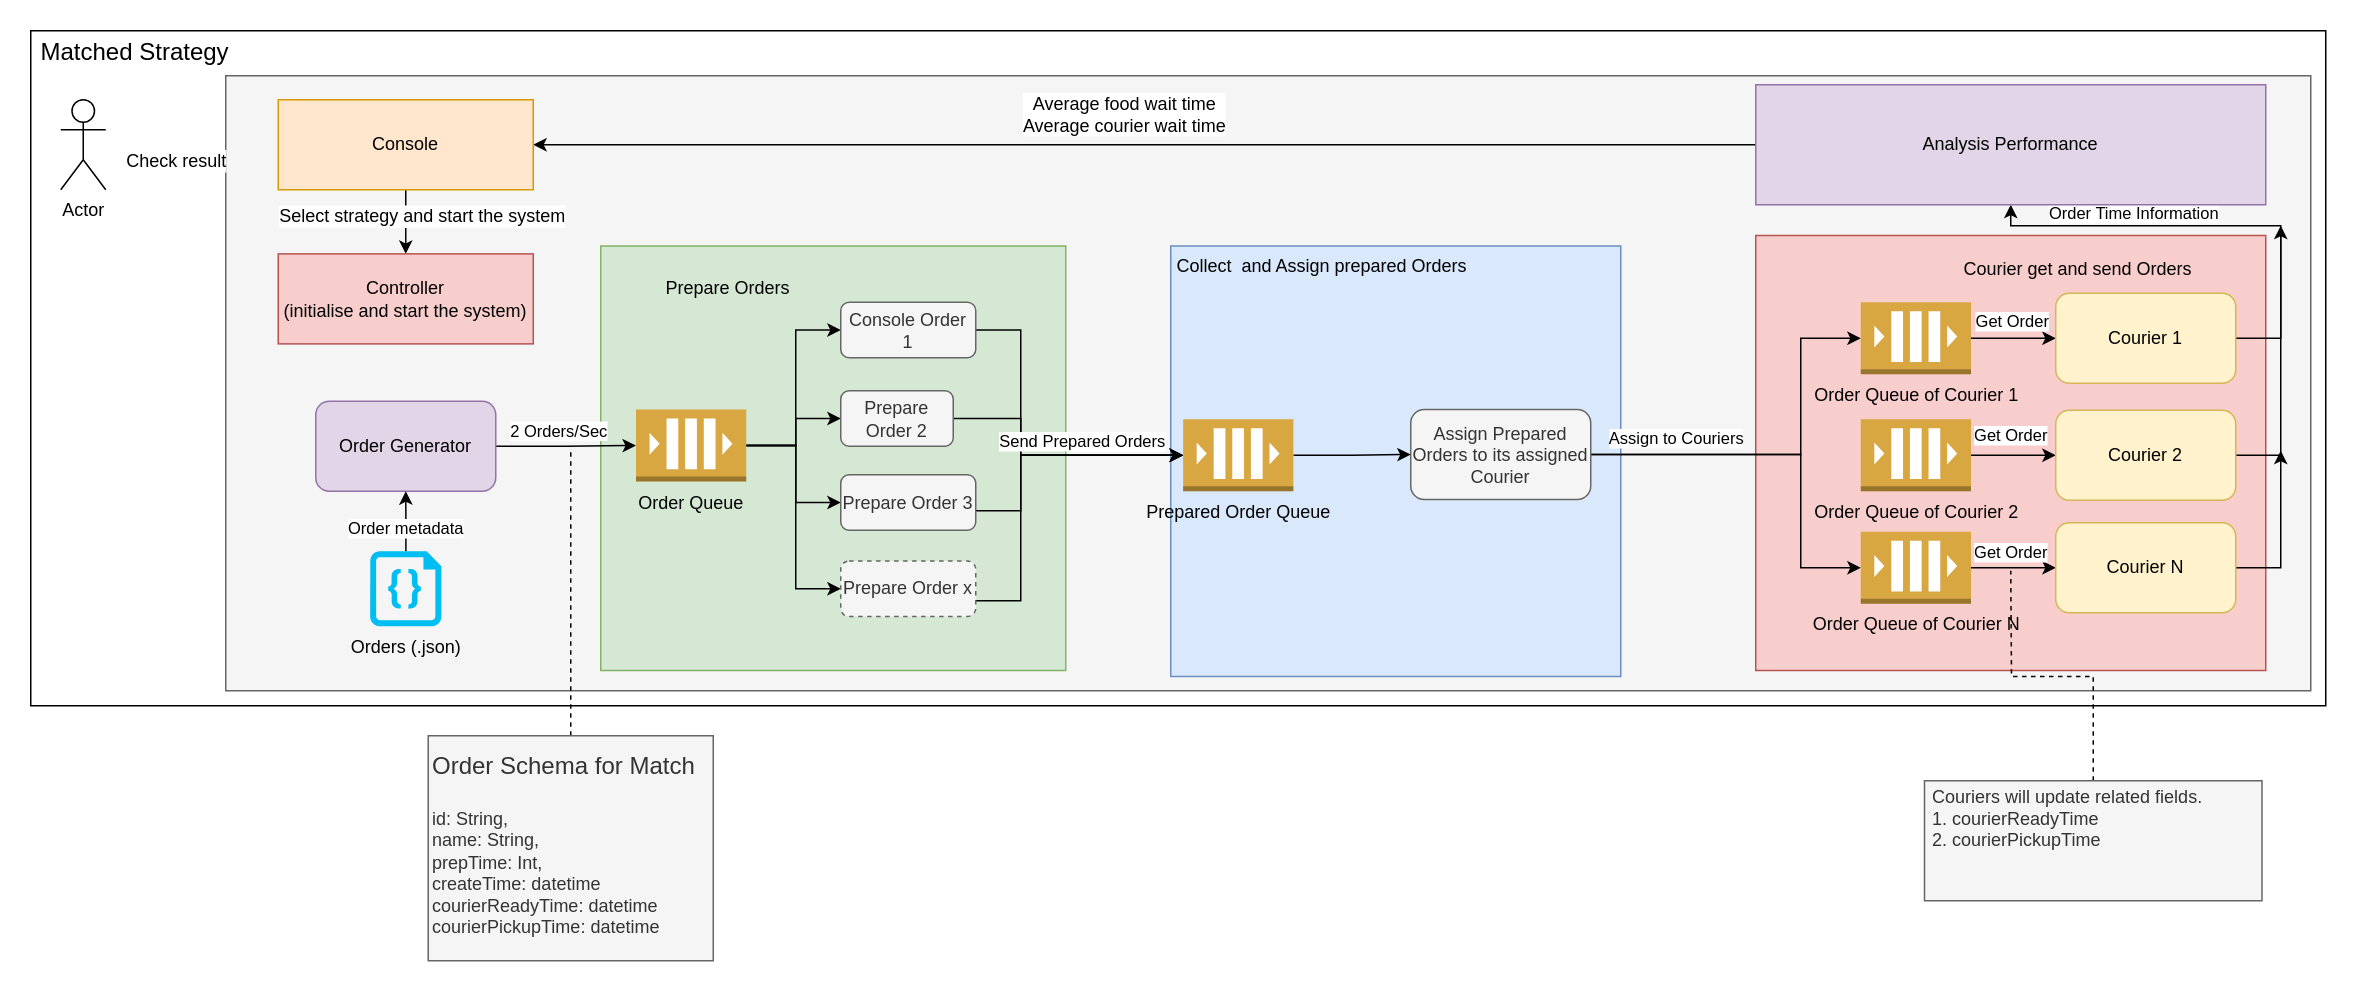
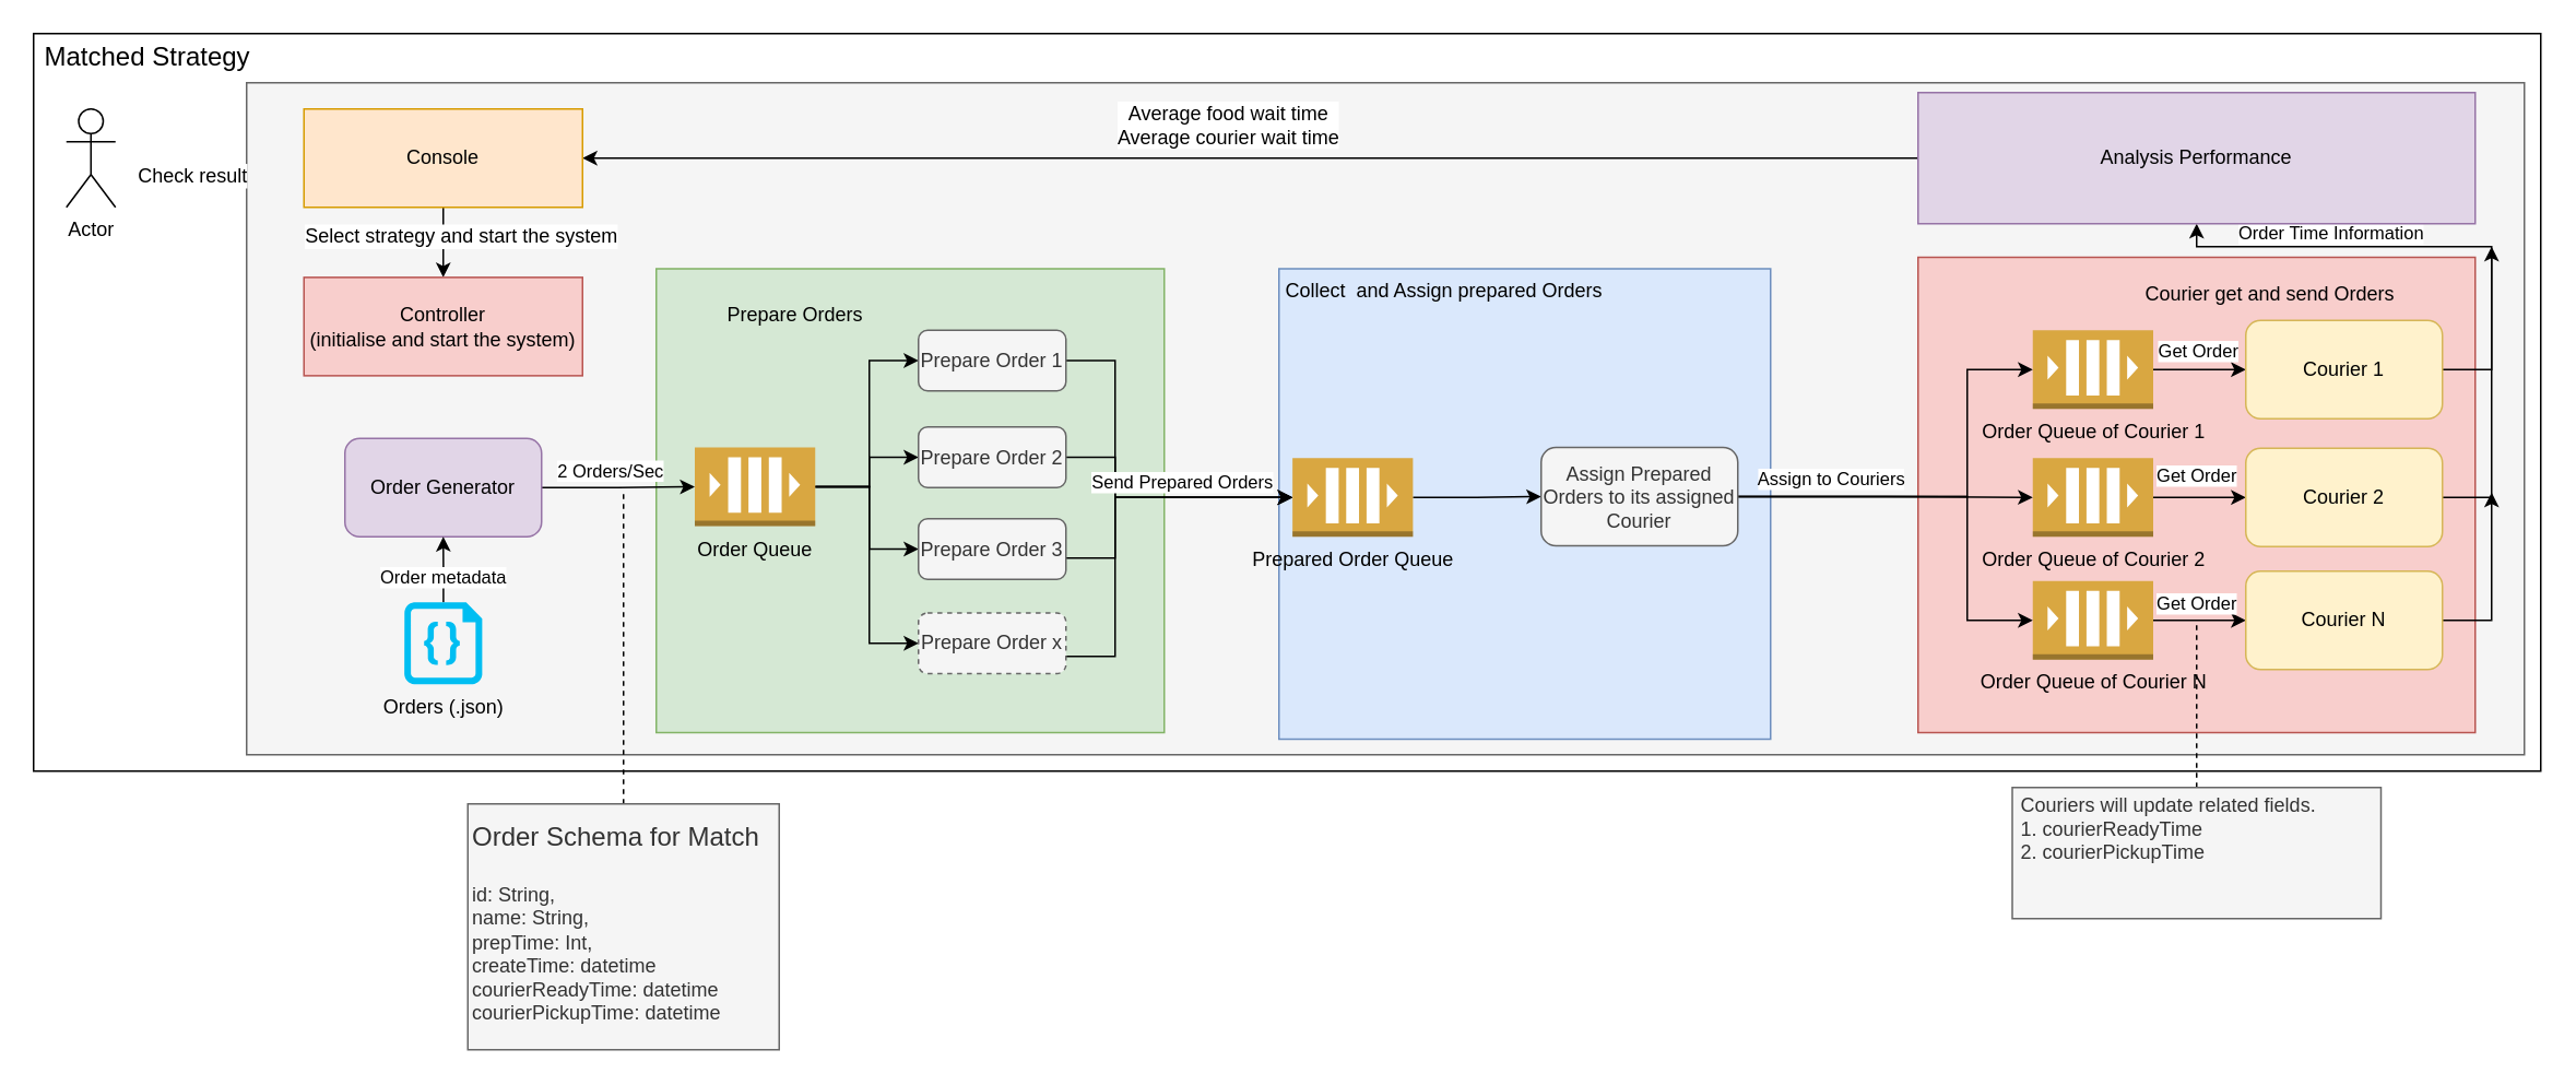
- <mxCell id="34" value="Console Order 1" style="rounded=1;whiteSpace=wrap;html=1;fillColor=#f5f5f5;strokeColor=#666666;fontColor=#333333;" parent="1" vertex="1"><mxGeometry x="560" y="201" width="90" height="37" as="geometry" /></mxCell>
+ <mxCell id="34" value="Prepare Order 1" style="rounded=1;whiteSpace=wrap;html=1;fillColor=#f5f5f5;strokeColor=#666666;fontColor=#333333;" parent="1" vertex="1"><mxGeometry x="560" y="201" width="90" height="37" as="geometry" /></mxCell>
- <mxCell id="36" value="Prepare Order 2" style="rounded=1;whiteSpace=wrap;html=1;fillColor=#f5f5f5;strokeColor=#666666;fontColor=#333333;" parent="1" vertex="1"><mxGeometry x="560" y="260" width="75" height="37" as="geometry" /></mxCell>
+ <mxCell id="36" value="Prepare Order 2" style="rounded=1;whiteSpace=wrap;html=1;fillColor=#f5f5f5;strokeColor=#666666;fontColor=#333333;" parent="1" vertex="1"><mxGeometry x="560" y="260" width="90" height="37" as="geometry" /></mxCell>
+ <mxCell id="50" style="edgeStyle=orthogonalEdgeStyle;rounded=0;orthogonalLoop=1;jettySize=auto;html=1;entryX=0;entryY=0.5;entryDx=0;entryDy=0;entryPerimeter=0;" parent="1" source="51" target="13" edge="1"><mxGeometry relative="1" as="geometry" /></mxCell>
- <mxCell id="54" value="&lt;br&gt;Couriers will update related fields.&lt;br&gt;1. courierReadyTime&lt;br&gt;2. courierPickupTime" style="text;html=1;strokeColor=#666666;fillColor=#f5f5f5;spacing=5;spacingTop=-20;whiteSpace=wrap;overflow=hidden;rounded=0;fontColor=#333333;" parent="1" vertex="1"><mxGeometry x="1282.5" y="520" width="225" height="80" as="geometry" /></mxCell>
+ <mxCell id="54" value="&lt;br&gt;Couriers will update related fields.&lt;br&gt;1. courierReadyTime&lt;br&gt;2. courierPickupTime" style="text;html=1;strokeColor=#666666;fillColor=#f5f5f5;spacing=5;spacingTop=-20;whiteSpace=wrap;overflow=hidden;rounded=0;fontColor=#333333;" parent="1" vertex="1"><mxGeometry x="1227.5" y="480" width="225" height="80" as="geometry" /></mxCell>
